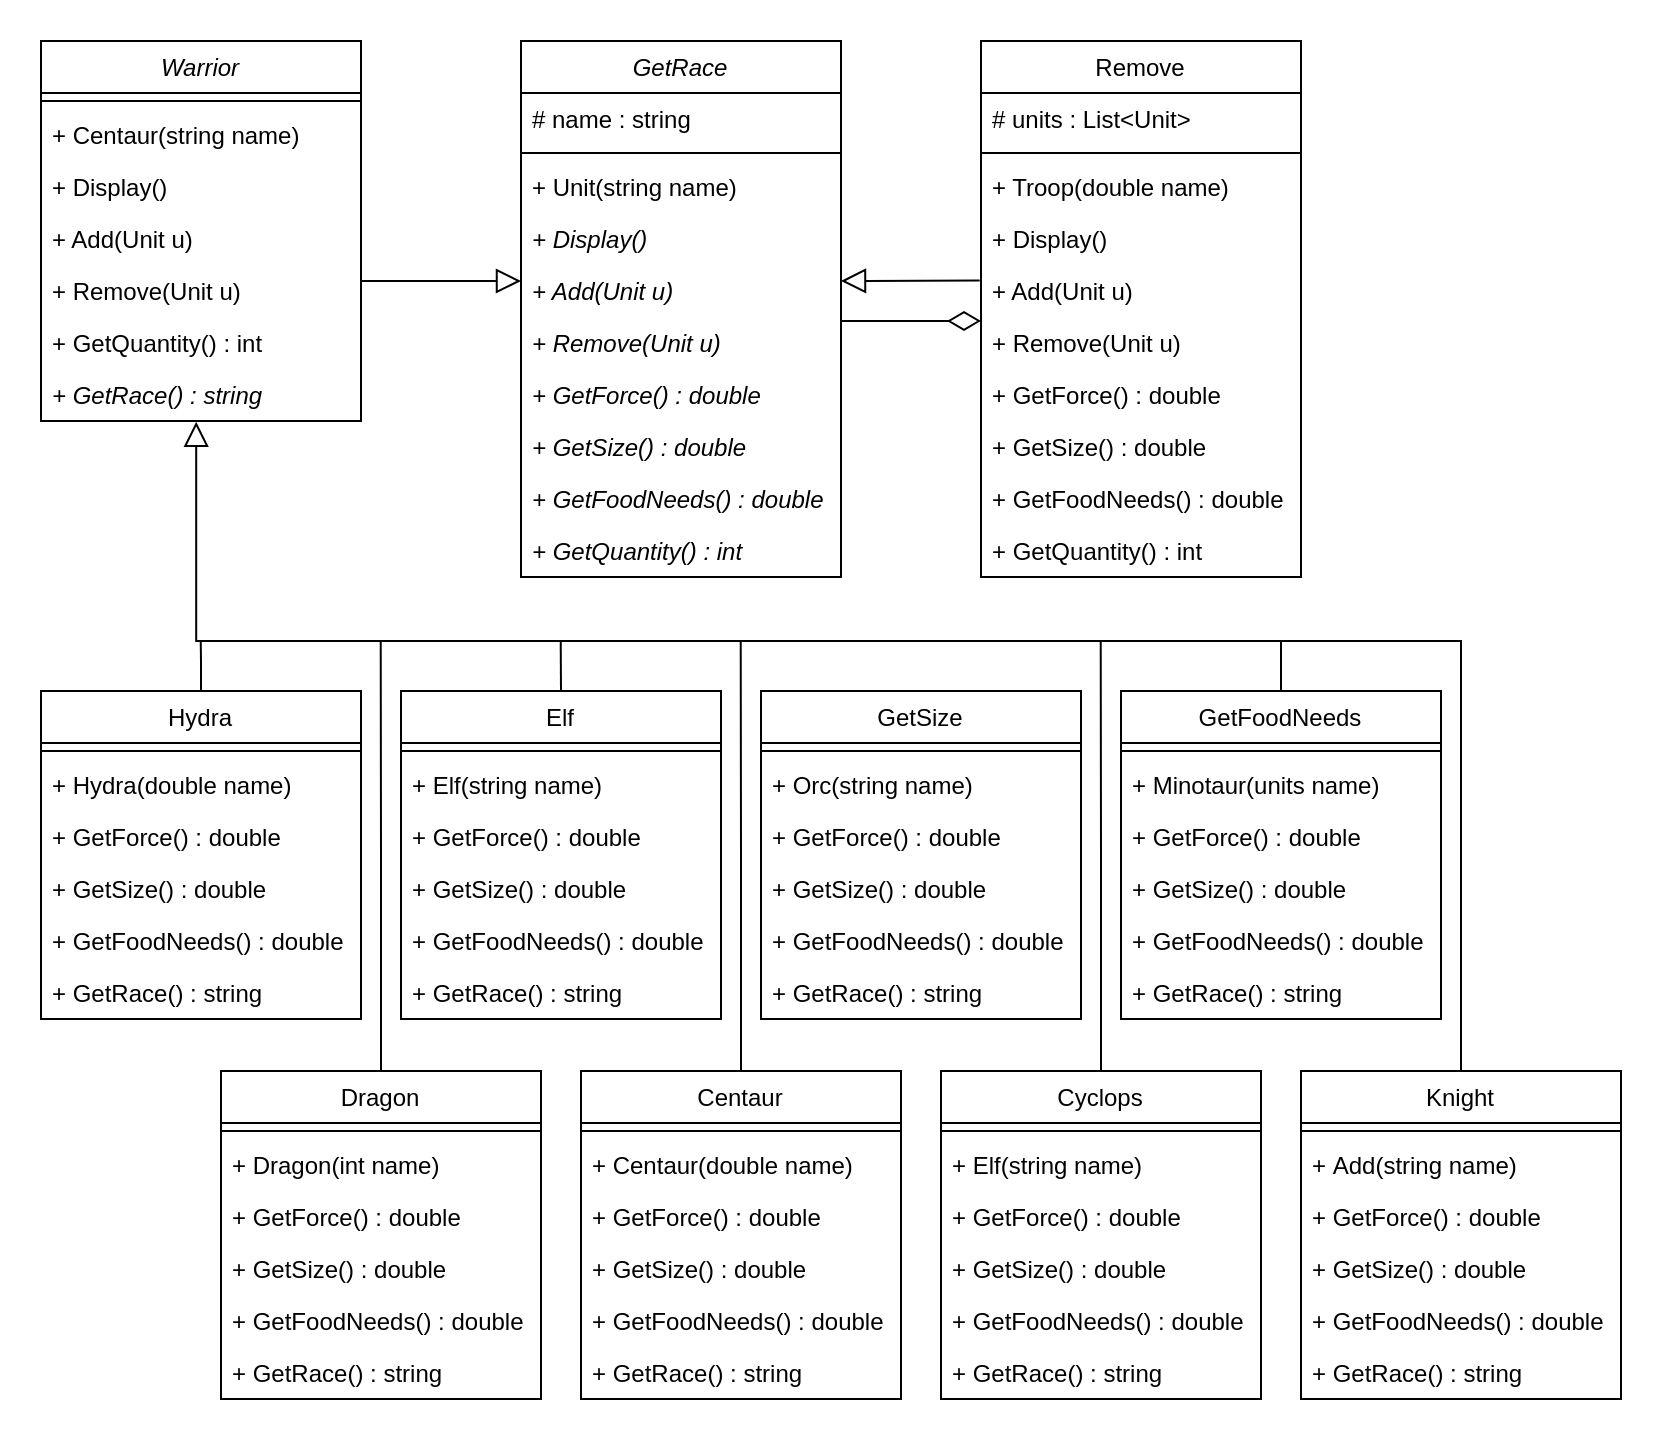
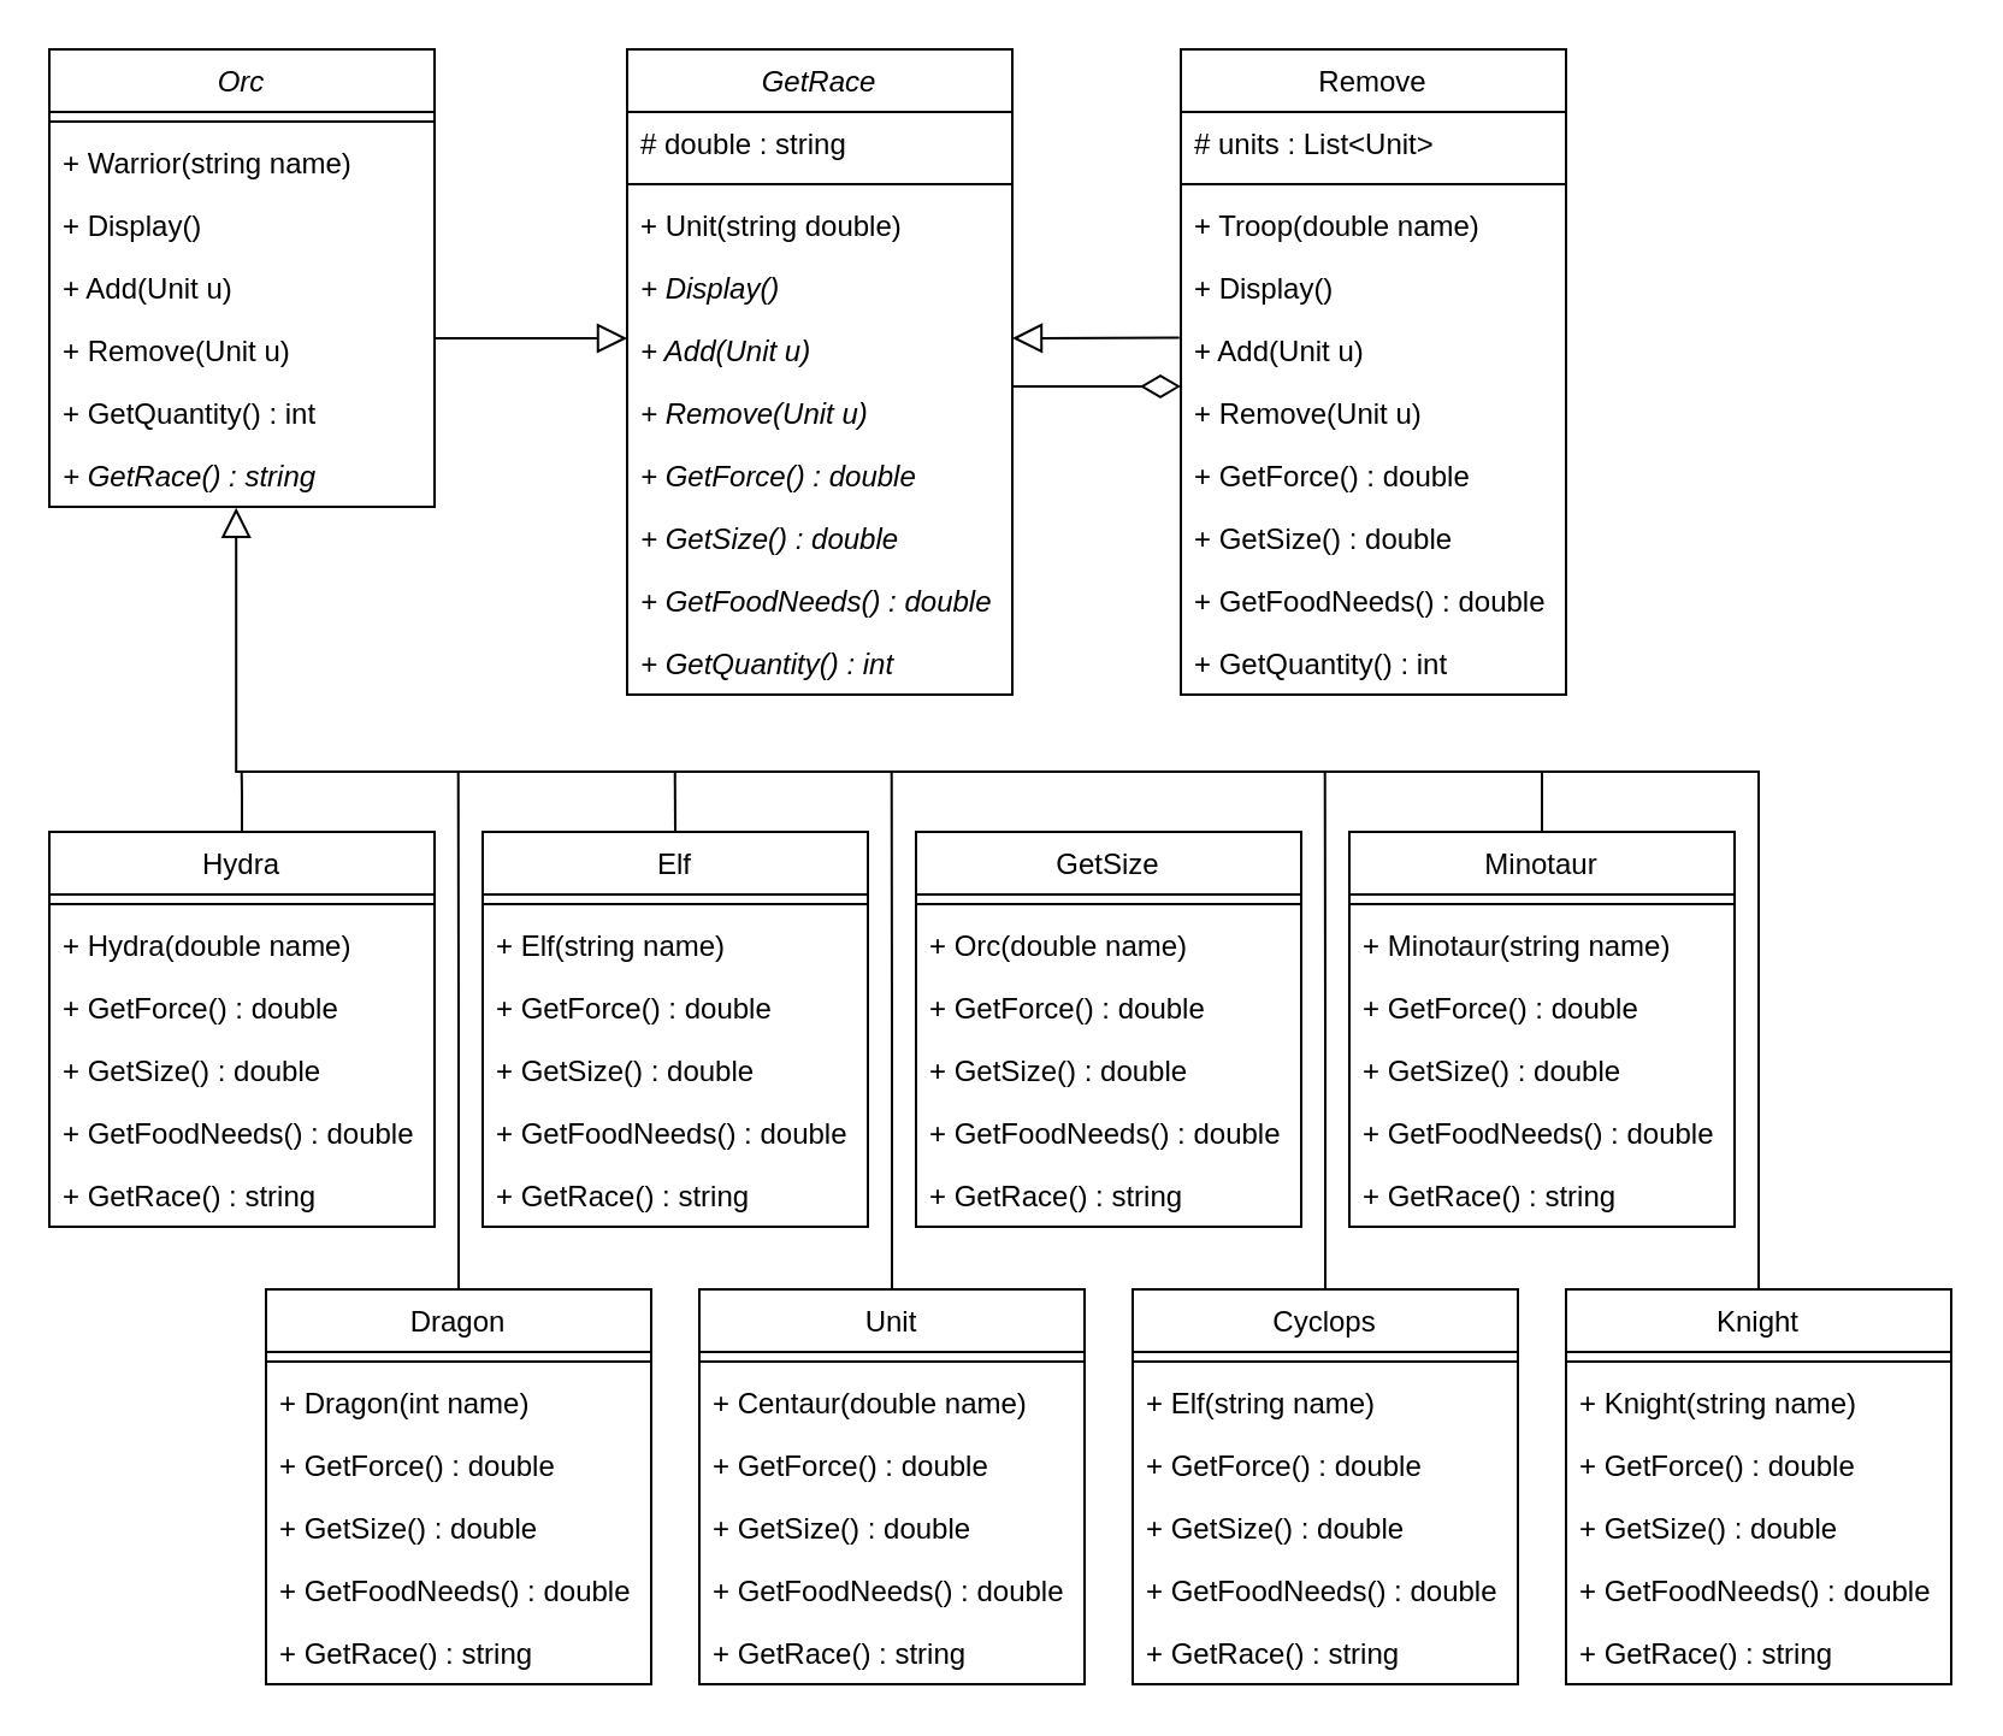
- <mxCell id="26" value="Warrior" style="swimlane;fontStyle=2;align=center;verticalAlign=top;childLayout=stackLayout;horizontal=1;startSize=26;horizontalStack=0;resizeParent=1;resizeLast=0;collapsible=1;marginBottom=0;rounded=0;shadow=0;strokeWidth=1;" vertex="1" parent="1"><mxGeometry x="20" y="20" width="160" height="190" as="geometry"><mxRectangle x="480" y="-160" width="160" height="26" as="alternateBounds" /></mxGeometry></mxCell>
+ <mxCell id="26" value="Orc" style="swimlane;fontStyle=2;align=center;verticalAlign=top;childLayout=stackLayout;horizontal=1;startSize=26;horizontalStack=0;resizeParent=1;resizeLast=0;collapsible=1;marginBottom=0;rounded=0;shadow=0;strokeWidth=1;" vertex="1" parent="1"><mxGeometry x="20" y="20" width="160" height="190" as="geometry"><mxRectangle x="480" y="-160" width="160" height="26" as="alternateBounds" /></mxGeometry></mxCell>
- <mxCell id="3" value="# name : string" style="text;align=left;verticalAlign=top;spacingLeft=4;spacingRight=4;overflow=hidden;rotatable=0;points=[[0,0.5],[1,0.5]];portConstraint=eastwest;" parent="2" vertex="1"><mxGeometry y="26" width="160" height="26" as="geometry" /></mxCell>
+ <mxCell id="3" value="# double : string" style="text;align=left;verticalAlign=top;spacingLeft=4;spacingRight=4;overflow=hidden;rotatable=0;points=[[0,0.5],[1,0.5]];portConstraint=eastwest;" parent="2" vertex="1"><mxGeometry y="26" width="160" height="26" as="geometry" /></mxCell>
- <mxCell id="28" value="+ Centaur(string name)" style="text;align=left;verticalAlign=top;spacingLeft=4;spacingRight=4;overflow=hidden;rotatable=0;points=[[0,0.5],[1,0.5]];portConstraint=eastwest;" vertex="1" parent="26"><mxGeometry y="34" width="160" height="26" as="geometry" /></mxCell>
+ <mxCell id="28" value="+ Warrior(string name)" style="text;align=left;verticalAlign=top;spacingLeft=4;spacingRight=4;overflow=hidden;rotatable=0;points=[[0,0.5],[1,0.5]];portConstraint=eastwest;" vertex="1" parent="26"><mxGeometry y="34" width="160" height="26" as="geometry" /></mxCell>
- <mxCell id="5" value="+ Unit(string name)" style="text;align=left;verticalAlign=top;spacingLeft=4;spacingRight=4;overflow=hidden;rotatable=0;points=[[0,0.5],[1,0.5]];portConstraint=eastwest;" parent="2" vertex="1"><mxGeometry y="60" width="160" height="26" as="geometry" /></mxCell>
+ <mxCell id="5" value="+ Unit(string double)" style="text;align=left;verticalAlign=top;spacingLeft=4;spacingRight=4;overflow=hidden;rotatable=0;points=[[0,0.5],[1,0.5]];portConstraint=eastwest;" parent="2" vertex="1"><mxGeometry y="60" width="160" height="26" as="geometry" /></mxCell>
- <mxCell id="90" value="GetFoodNeeds" style="swimlane;fontStyle=0;align=center;verticalAlign=top;childLayout=stackLayout;horizontal=1;startSize=26;horizontalStack=0;resizeParent=1;resizeLast=0;collapsible=1;marginBottom=0;rounded=0;shadow=0;strokeWidth=1;" vertex="1" parent="1"><mxGeometry x="560" y="345" width="160" height="164" as="geometry"><mxRectangle x="480" y="-160" width="160" height="26" as="alternateBounds" /></mxGeometry></mxCell>
+ <mxCell id="90" value="Minotaur" style="swimlane;fontStyle=0;align=center;verticalAlign=top;childLayout=stackLayout;horizontal=1;startSize=26;horizontalStack=0;resizeParent=1;resizeLast=0;collapsible=1;marginBottom=0;rounded=0;shadow=0;strokeWidth=1;" vertex="1" parent="1"><mxGeometry x="560" y="345" width="160" height="164" as="geometry"><mxRectangle x="480" y="-160" width="160" height="26" as="alternateBounds" /></mxGeometry></mxCell>
- <mxCell id="84" value="+ Orc(string name)" style="text;align=left;verticalAlign=top;spacingLeft=4;spacingRight=4;overflow=hidden;rotatable=0;points=[[0,0.5],[1,0.5]];portConstraint=eastwest;" vertex="1" parent="82"><mxGeometry y="34" width="160" height="26" as="geometry" /></mxCell>
+ <mxCell id="84" value="+ Orc(double name)" style="text;align=left;verticalAlign=top;spacingLeft=4;spacingRight=4;overflow=hidden;rotatable=0;points=[[0,0.5],[1,0.5]];portConstraint=eastwest;" vertex="1" parent="82"><mxGeometry y="34" width="160" height="26" as="geometry" /></mxCell>
- <mxCell id="92" value="+ Minotaur(units name)" style="text;align=left;verticalAlign=top;spacingLeft=4;spacingRight=4;overflow=hidden;rotatable=0;points=[[0,0.5],[1,0.5]];portConstraint=eastwest;" vertex="1" parent="90"><mxGeometry y="34" width="160" height="26" as="geometry" /></mxCell>
+ <mxCell id="92" value="+ Minotaur(string name)" style="text;align=left;verticalAlign=top;spacingLeft=4;spacingRight=4;overflow=hidden;rotatable=0;points=[[0,0.5],[1,0.5]];portConstraint=eastwest;" vertex="1" parent="90"><mxGeometry y="34" width="160" height="26" as="geometry" /></mxCell>
- <mxCell id="67" value="Centaur" style="swimlane;fontStyle=0;align=center;verticalAlign=top;childLayout=stackLayout;horizontal=1;startSize=26;horizontalStack=0;resizeParent=1;resizeLast=0;collapsible=1;marginBottom=0;rounded=0;shadow=0;strokeWidth=1;" vertex="1" parent="1"><mxGeometry x="290" y="535" width="160" height="164" as="geometry"><mxRectangle x="480" y="-160" width="160" height="26" as="alternateBounds" /></mxGeometry></mxCell>
+ <mxCell id="67" value="Unit" style="swimlane;fontStyle=0;align=center;verticalAlign=top;childLayout=stackLayout;horizontal=1;startSize=26;horizontalStack=0;resizeParent=1;resizeLast=0;collapsible=1;marginBottom=0;rounded=0;shadow=0;strokeWidth=1;" vertex="1" parent="1"><mxGeometry x="290" y="535" width="160" height="164" as="geometry"><mxRectangle x="480" y="-160" width="160" height="26" as="alternateBounds" /></mxGeometry></mxCell>
- <mxCell id="37" value="+ Add(string name)" style="text;align=left;verticalAlign=top;spacingLeft=4;spacingRight=4;overflow=hidden;rotatable=0;points=[[0,0.5],[1,0.5]];portConstraint=eastwest;" vertex="1" parent="35"><mxGeometry y="34" width="160" height="26" as="geometry" /></mxCell>
+ <mxCell id="37" value="+ Knight(string name)" style="text;align=left;verticalAlign=top;spacingLeft=4;spacingRight=4;overflow=hidden;rotatable=0;points=[[0,0.5],[1,0.5]];portConstraint=eastwest;" vertex="1" parent="35"><mxGeometry y="34" width="160" height="26" as="geometry" /></mxCell>
